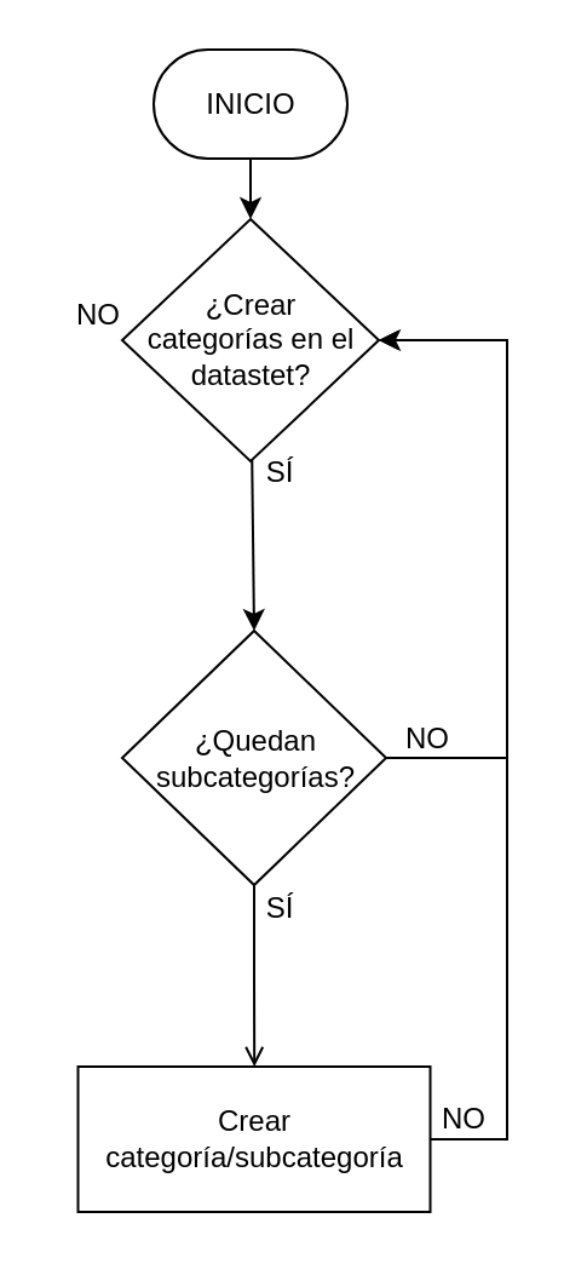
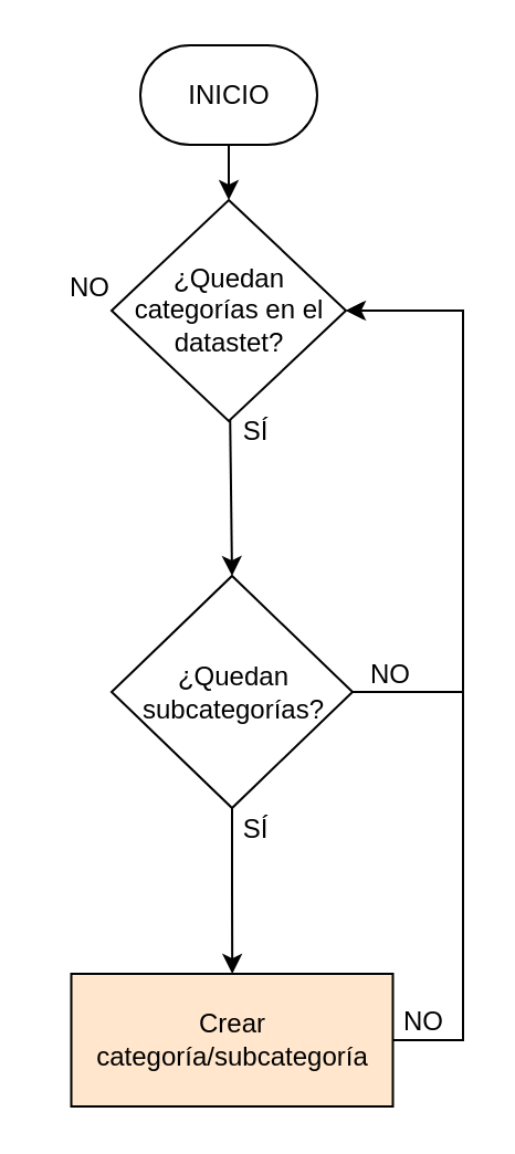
- <mxCell id="3" value="¿Crear &lt;br&gt;categorías en el &lt;br&gt;datastet?" style="shape=rhombus;html=1;dashed=0;whitespace=wrap;perimeter=rhombusPerimeter;" parent="1" vertex="1"><mxGeometry x="50" y="90" width="106" height="100" as="geometry" /></mxCell>
+ <mxCell id="3" value="¿Quedan &lt;br&gt;categorías en el &lt;br&gt;datastet?" style="shape=rhombus;html=1;dashed=0;whitespace=wrap;perimeter=rhombusPerimeter;" parent="1" vertex="1"><mxGeometry x="50" y="90" width="106" height="100" as="geometry" /></mxCell>
- <mxCell id="6" value="" style="edgeStyle=orthogonalEdgeStyle;rounded=0;orthogonalLoop=1;jettySize=auto;html=1;endArrow=open;" parent="1" source="8" target="14" edge="1"><mxGeometry relative="1" as="geometry" /></mxCell>
+ <mxCell id="6" value="" style="edgeStyle=orthogonalEdgeStyle;rounded=0;orthogonalLoop=1;jettySize=auto;html=1;" parent="1" source="8" target="14" edge="1"><mxGeometry relative="1" as="geometry" /></mxCell>
- <mxCell id="14" value="Crear categoría/subcategoría" style="whiteSpace=wrap;html=1;dashed=0;" parent="1" vertex="1"><mxGeometry x="31.75" y="440" width="145.5" height="60" as="geometry" /></mxCell>
+ <mxCell id="14" value="Crear categoría/subcategoría" style="whiteSpace=wrap;html=1;dashed=0;fillColor=#ffe6cc;" parent="1" vertex="1"><mxGeometry x="31.75" y="440" width="145.5" height="60" as="geometry" /></mxCell>
